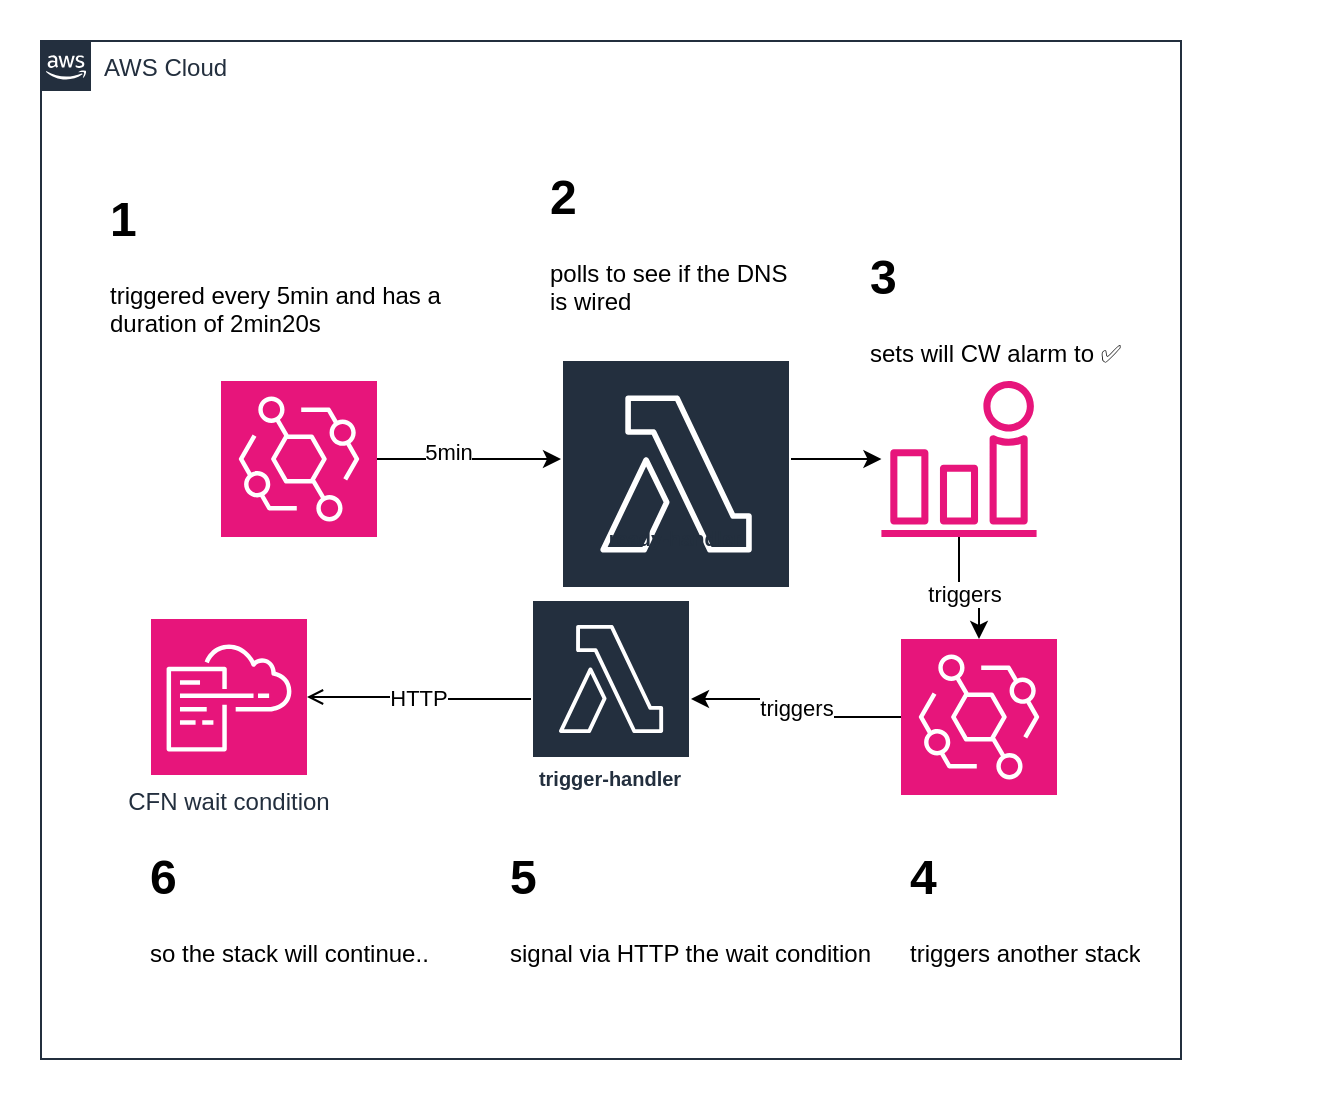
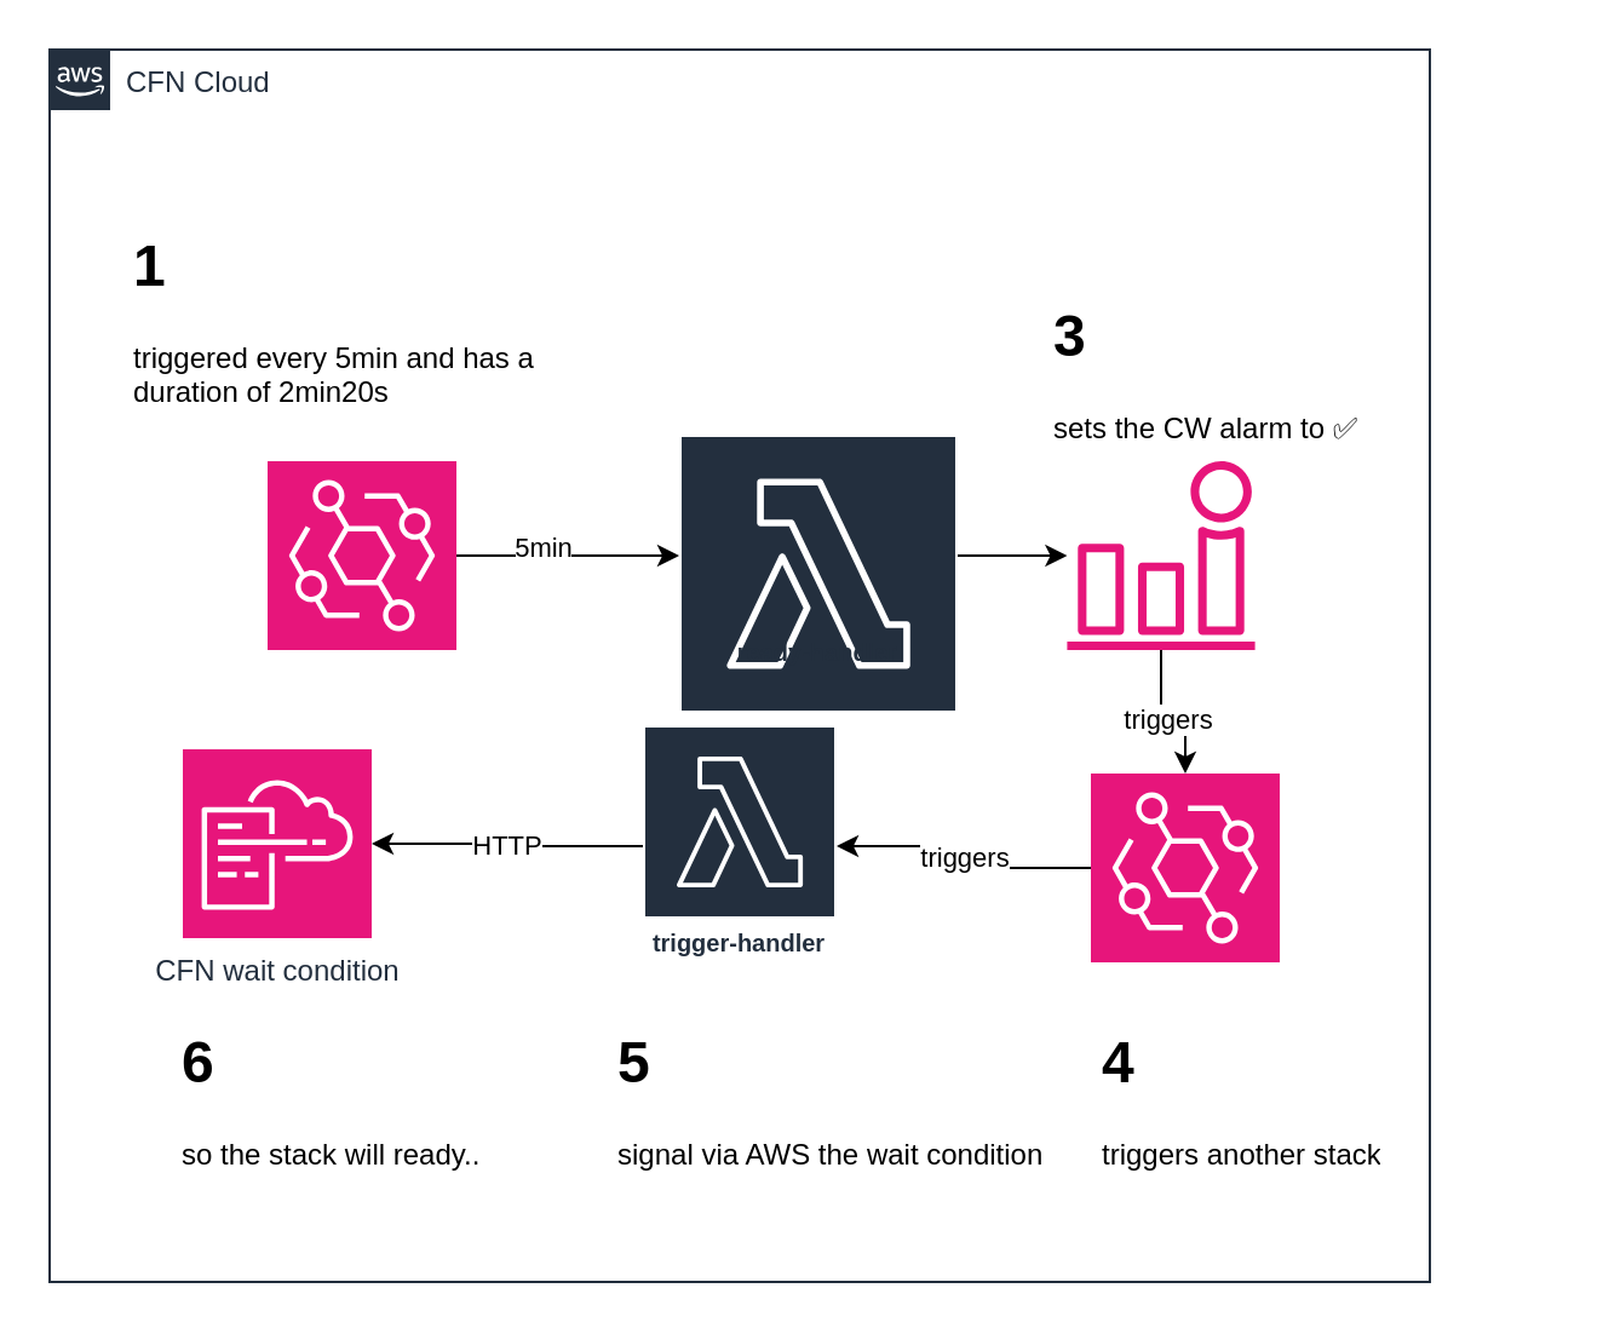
- <mxCell id="2" value="AWS Cloud" style="points=[[0,0],[0.25,0],[0.5,0],[0.75,0],[1,0],[1,0.25],[1,0.5],[1,0.75],[1,1],[0.75,1],[0.5,1],[0.25,1],[0,1],[0,0.75],[0,0.5],[0,0.25]];outlineConnect=0;gradientColor=none;html=1;whiteSpace=wrap;fontSize=12;fontStyle=0;shape=mxgraph.aws4.group;grIcon=mxgraph.aws4.group_aws_cloud_alt;strokeColor=#232F3E;fillColor=none;verticalAlign=top;align=left;spacingLeft=30;fontColor=#232F3E;dashed=0;labelBackgroundColor=#ffffff;container=1;pointerEvents=0;collapsible=0;recursiveResize=0;" parent="1" vertex="1"><mxGeometry x="20" y="20" width="570" height="509" as="geometry" /></mxCell>
+ <mxCell id="2" value="CFN Cloud" style="points=[[0,0],[0.25,0],[0.5,0],[0.75,0],[1,0],[1,0.25],[1,0.5],[1,0.75],[1,1],[0.75,1],[0.5,1],[0.25,1],[0,1],[0,0.75],[0,0.5],[0,0.25]];outlineConnect=0;gradientColor=none;html=1;whiteSpace=wrap;fontSize=12;fontStyle=0;shape=mxgraph.aws4.group;grIcon=mxgraph.aws4.group_aws_cloud_alt;strokeColor=#232F3E;fillColor=none;verticalAlign=top;align=left;spacingLeft=30;fontColor=#232F3E;dashed=0;labelBackgroundColor=#ffffff;container=1;pointerEvents=0;collapsible=0;recursiveResize=0;" parent="1" vertex="1"><mxGeometry x="20" y="20" width="570" height="509" as="geometry" /></mxCell>
- <mxCell id="20" value="&lt;h1&gt;2&lt;/h1&gt;&lt;p&gt;polls to see if the DNS is wired&lt;/p&gt;" style="text;html=1;strokeColor=none;fillColor=none;spacing=5;spacingTop=-20;whiteSpace=wrap;overflow=hidden;rounded=0;" vertex="1" parent="2"><mxGeometry x="250" y="59" width="130" height="81" as="geometry" /></mxCell>
- <mxCell id="12" value="&lt;h1&gt;3&lt;/h1&gt;&lt;p&gt;sets will CW alarm to ✅&lt;/p&gt;" style="text;html=1;strokeColor=none;fillColor=none;spacing=5;spacingTop=-20;whiteSpace=wrap;overflow=hidden;rounded=0;" vertex="1" parent="2"><mxGeometry x="410" y="99" width="190" height="81" as="geometry" /></mxCell>
+ <mxCell id="12" value="&lt;h1&gt;3&lt;/h1&gt;&lt;p&gt;sets the CW alarm to ✅&lt;/p&gt;" style="text;html=1;strokeColor=none;fillColor=none;spacing=5;spacingTop=-20;whiteSpace=wrap;overflow=hidden;rounded=0;" vertex="1" parent="2"><mxGeometry x="410" y="99" width="190" height="81" as="geometry" /></mxCell>
- <mxCell id="16" value="" style="edgeStyle=orthogonalEdgeStyle;rounded=0;orthogonalLoop=1;jettySize=auto;html=1;endArrow=open;" edge="1" parent="2" source="18" target="19"><mxGeometry relative="1" as="geometry" /></mxCell>
+ <mxCell id="16" value="" style="edgeStyle=orthogonalEdgeStyle;rounded=0;orthogonalLoop=1;jettySize=auto;html=1;" edge="1" parent="2" source="18" target="19"><mxGeometry relative="1" as="geometry" /></mxCell>
- <mxCell id="21" value="&lt;h1&gt;6&lt;/h1&gt;&lt;p&gt;so the stack will continue..&lt;/p&gt;" style="text;html=1;strokeColor=none;fillColor=none;spacing=5;spacingTop=-20;whiteSpace=wrap;overflow=hidden;rounded=0;" vertex="1" parent="2"><mxGeometry x="50" y="399" width="190" height="81" as="geometry" /></mxCell>
+ <mxCell id="21" value="&lt;h1&gt;6&lt;/h1&gt;&lt;p&gt;so the stack will ready..&lt;/p&gt;" style="text;html=1;strokeColor=none;fillColor=none;spacing=5;spacingTop=-20;whiteSpace=wrap;overflow=hidden;rounded=0;" vertex="1" parent="2"><mxGeometry x="50" y="399" width="190" height="81" as="geometry" /></mxCell>
- <mxCell id="22" value="&lt;h1&gt;5&lt;/h1&gt;&lt;p&gt;signal via HTTP the wait condition&lt;/p&gt;" style="text;html=1;strokeColor=none;fillColor=none;spacing=5;spacingTop=-20;whiteSpace=wrap;overflow=hidden;rounded=0;" vertex="1" parent="2"><mxGeometry x="230" y="399" width="190" height="81" as="geometry" /></mxCell>
+ <mxCell id="22" value="&lt;h1&gt;5&lt;/h1&gt;&lt;p&gt;signal via AWS the wait condition&lt;/p&gt;" style="text;html=1;strokeColor=none;fillColor=none;spacing=5;spacingTop=-20;whiteSpace=wrap;overflow=hidden;rounded=0;" vertex="1" parent="2"><mxGeometry x="230" y="399" width="190" height="81" as="geometry" /></mxCell>
